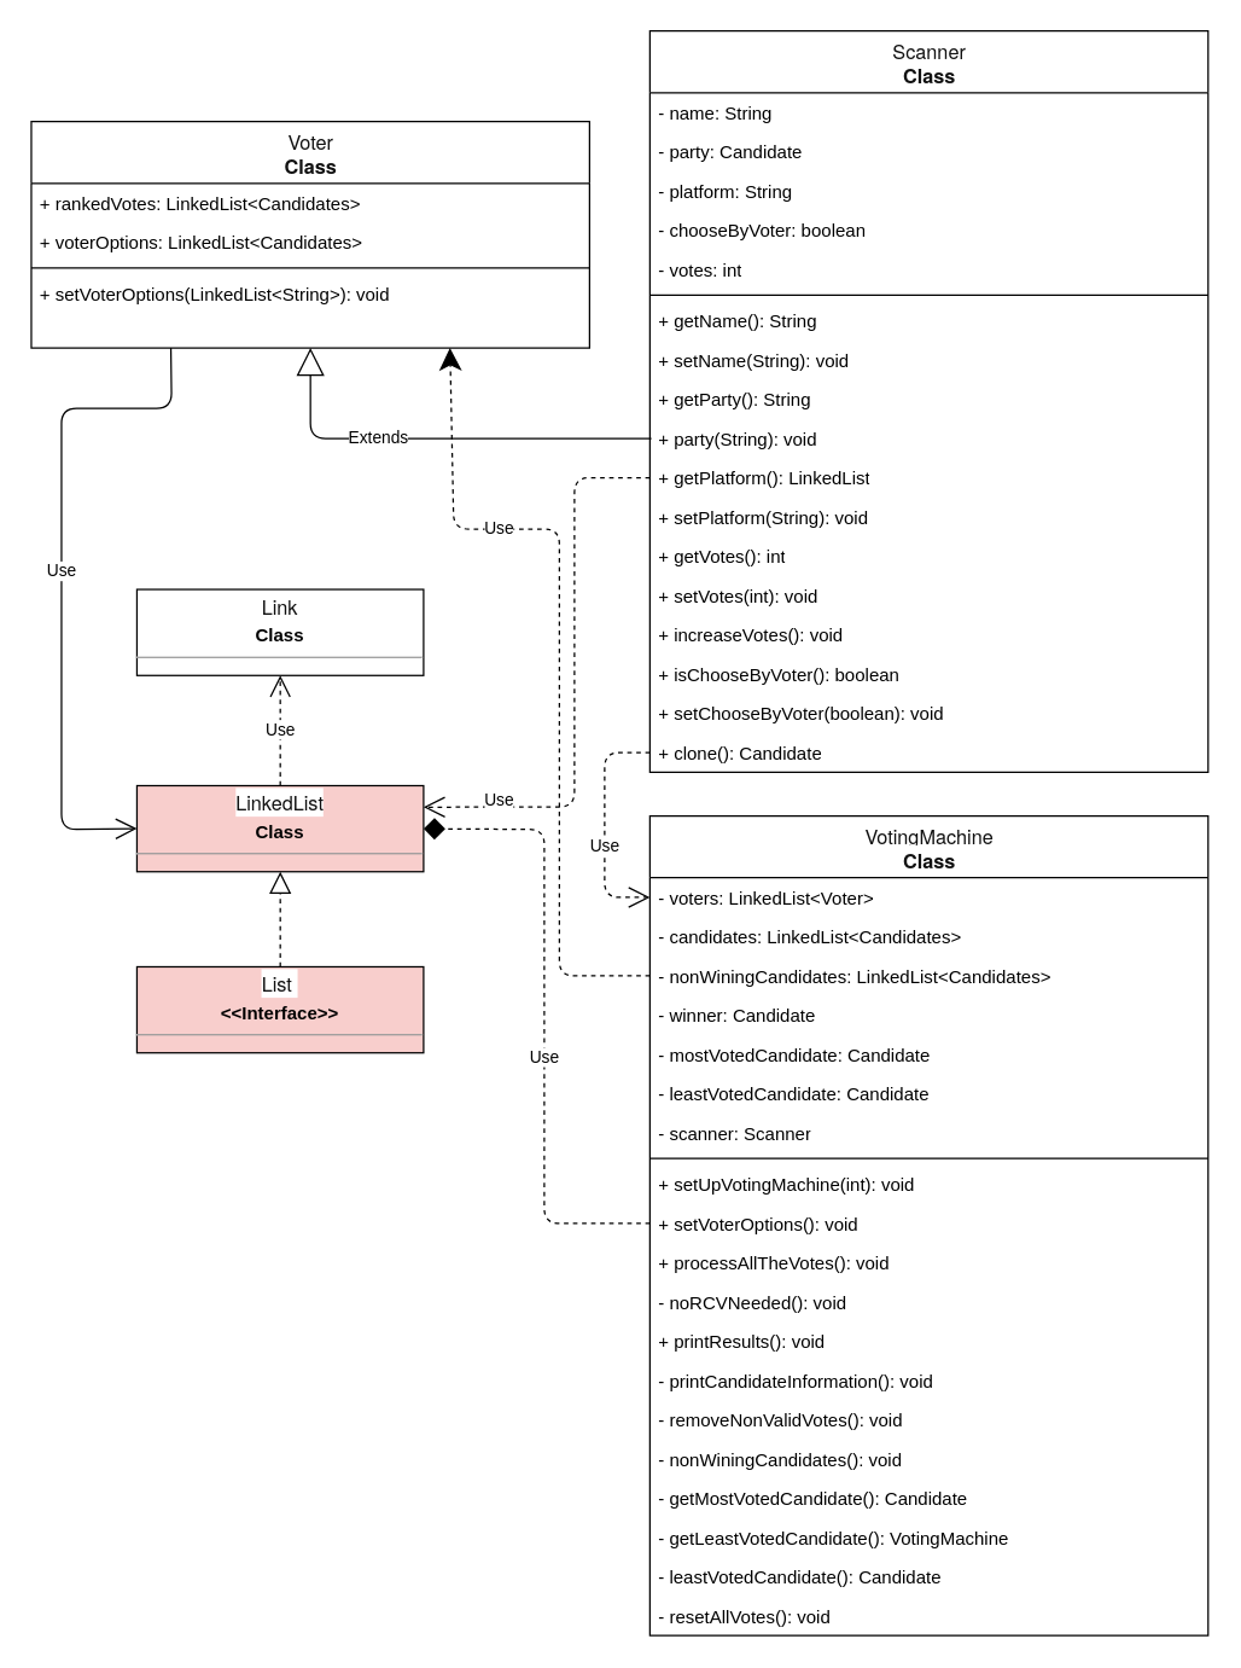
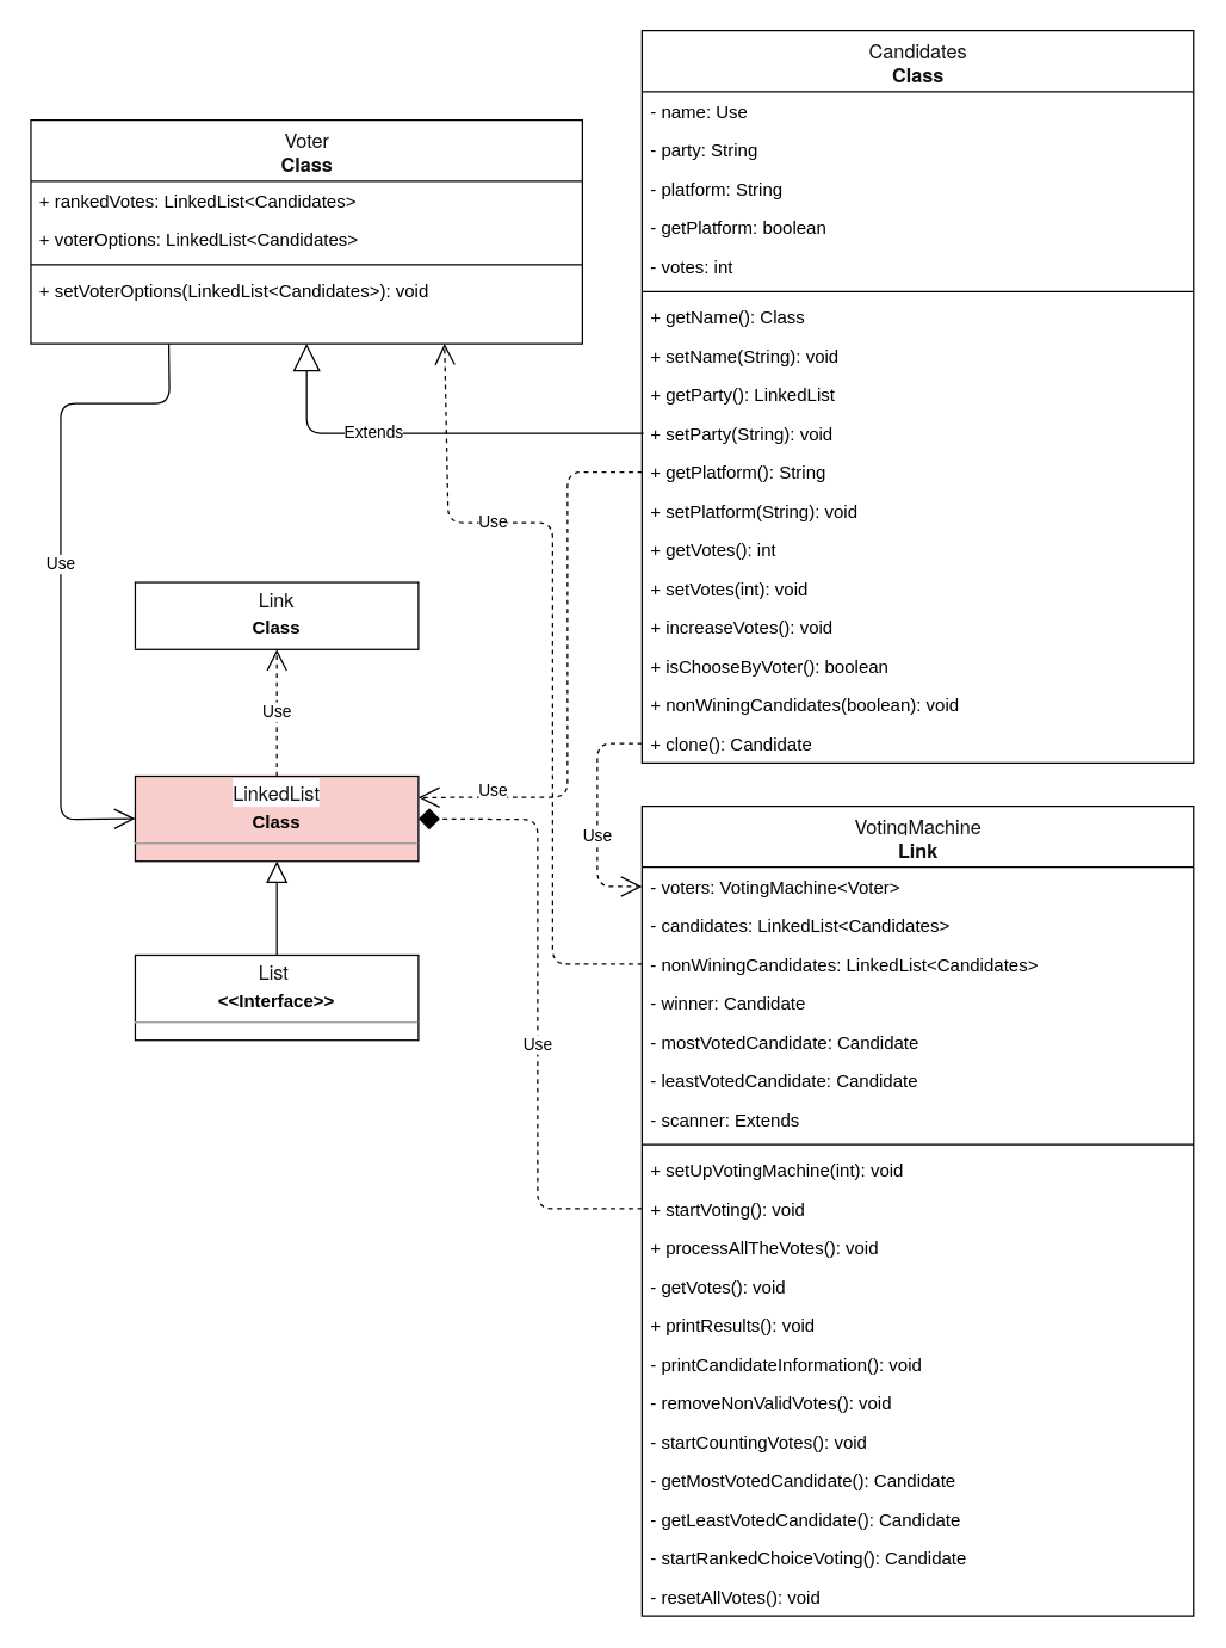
- <mxCell id="8" value="&lt;span style=&quot;color: rgb(17 , 17 , 17) ; font-family: &amp;#34;helvetica neue&amp;#34; , &amp;#34;helvetica&amp;#34; , &amp;#34;arial&amp;#34; , sans-serif ; font-size: 13px ; text-align: left ; white-space: normal ; background-color: rgb(255 , 255 , 255)&quot;&gt;Scanner&lt;br&gt;&lt;b&gt;Class&lt;/b&gt;&lt;/span&gt;" style="swimlane;html=1;fontStyle=0;childLayout=stackLayout;horizontal=1;startSize=41;fillColor=none;horizontalStack=0;resizeParent=1;resizeLast=0;collapsible=1;marginBottom=0;swimlaneFillColor=#ffffff;rounded=0;shadow=0;comic=0;labelBackgroundColor=none;strokeColor=#000000;strokeWidth=1;fontFamily=Verdana;fontSize=10;fontColor=#000000;align=center;" vertex="1" parent="1"><mxGeometry x="430" y="20" width="370" height="491" as="geometry"><mxRectangle x="441" y="30" width="90" height="26" as="alternateBounds" /></mxGeometry></mxCell>
+ <mxCell id="8" value="&lt;span style=&quot;color: rgb(17 , 17 , 17) ; font-family: &amp;#34;helvetica neue&amp;#34; , &amp;#34;helvetica&amp;#34; , &amp;#34;arial&amp;#34; , sans-serif ; font-size: 13px ; text-align: left ; white-space: normal ; background-color: rgb(255 , 255 , 255)&quot;&gt;Candidates&lt;br&gt;&lt;b&gt;Class&lt;/b&gt;&lt;/span&gt;" style="swimlane;html=1;fontStyle=0;childLayout=stackLayout;horizontal=1;startSize=41;fillColor=none;horizontalStack=0;resizeParent=1;resizeLast=0;collapsible=1;marginBottom=0;swimlaneFillColor=#ffffff;rounded=0;shadow=0;comic=0;labelBackgroundColor=none;strokeColor=#000000;strokeWidth=1;fontFamily=Verdana;fontSize=10;fontColor=#000000;align=center;" vertex="1" parent="1"><mxGeometry x="430" y="20" width="370" height="491" as="geometry"><mxRectangle x="441" y="30" width="90" height="26" as="alternateBounds" /></mxGeometry></mxCell>
- <mxCell id="9" value="- name: String" style="text;html=1;strokeColor=none;fillColor=none;align=left;verticalAlign=top;spacingLeft=4;spacingRight=4;whiteSpace=wrap;overflow=hidden;rotatable=0;points=[[0,0.5],[1,0.5]];portConstraint=eastwest;" vertex="1" parent="8"><mxGeometry y="41" width="370" height="26" as="geometry" /></mxCell>
+ <mxCell id="9" value="- name: Use" style="text;html=1;strokeColor=none;fillColor=none;align=left;verticalAlign=top;spacingLeft=4;spacingRight=4;whiteSpace=wrap;overflow=hidden;rotatable=0;points=[[0,0.5],[1,0.5]];portConstraint=eastwest;" vertex="1" parent="8"><mxGeometry y="41" width="370" height="26" as="geometry" /></mxCell>
- <mxCell id="10" value="- party: Candidate" style="text;html=1;strokeColor=none;fillColor=none;align=left;verticalAlign=top;spacingLeft=4;spacingRight=4;whiteSpace=wrap;overflow=hidden;rotatable=0;points=[[0,0.5],[1,0.5]];portConstraint=eastwest;" vertex="1" parent="8"><mxGeometry y="67" width="370" height="26" as="geometry" /></mxCell>
+ <mxCell id="10" value="- party: String" style="text;html=1;strokeColor=none;fillColor=none;align=left;verticalAlign=top;spacingLeft=4;spacingRight=4;whiteSpace=wrap;overflow=hidden;rotatable=0;points=[[0,0.5],[1,0.5]];portConstraint=eastwest;" vertex="1" parent="8"><mxGeometry y="67" width="370" height="26" as="geometry" /></mxCell>
- <mxCell id="12" value="- chooseByVoter: boolean" style="text;html=1;strokeColor=none;fillColor=none;align=left;verticalAlign=top;spacingLeft=4;spacingRight=4;whiteSpace=wrap;overflow=hidden;rotatable=0;points=[[0,0.5],[1,0.5]];portConstraint=eastwest;" vertex="1" parent="8"><mxGeometry y="119" width="370" height="26" as="geometry" /></mxCell>
+ <mxCell id="12" value="- getPlatform: boolean" style="text;html=1;strokeColor=none;fillColor=none;align=left;verticalAlign=top;spacingLeft=4;spacingRight=4;whiteSpace=wrap;overflow=hidden;rotatable=0;points=[[0,0.5],[1,0.5]];portConstraint=eastwest;" vertex="1" parent="8"><mxGeometry y="119" width="370" height="26" as="geometry" /></mxCell>
- <mxCell id="7" value="+ setVoterOptions(LinkedList&amp;lt;String&amp;gt;): void&amp;nbsp;" style="text;html=1;strokeColor=none;fillColor=none;align=left;verticalAlign=top;spacingLeft=4;spacingRight=4;whiteSpace=wrap;overflow=hidden;rotatable=0;points=[[0,0.5],[1,0.5]];portConstraint=eastwest;" vertex="1" parent="3"><mxGeometry y="101" width="370" height="26" as="geometry" /></mxCell>
+ <mxCell id="7" value="+ setVoterOptions(LinkedList&amp;lt;Candidates&amp;gt;): void&amp;nbsp;" style="text;html=1;strokeColor=none;fillColor=none;align=left;verticalAlign=top;spacingLeft=4;spacingRight=4;whiteSpace=wrap;overflow=hidden;rotatable=0;points=[[0,0.5],[1,0.5]];portConstraint=eastwest;" vertex="1" parent="3"><mxGeometry y="101" width="370" height="26" as="geometry" /></mxCell>
- <mxCell id="15" value="+ getName(): String" style="text;html=1;strokeColor=none;fillColor=none;align=left;verticalAlign=top;spacingLeft=4;spacingRight=4;whiteSpace=wrap;overflow=hidden;rotatable=0;points=[[0,0.5],[1,0.5]];portConstraint=eastwest;" vertex="1" parent="8"><mxGeometry y="179" width="370" height="26" as="geometry" /></mxCell>
+ <mxCell id="15" value="+ getName(): Class" style="text;html=1;strokeColor=none;fillColor=none;align=left;verticalAlign=top;spacingLeft=4;spacingRight=4;whiteSpace=wrap;overflow=hidden;rotatable=0;points=[[0,0.5],[1,0.5]];portConstraint=eastwest;" vertex="1" parent="8"><mxGeometry y="179" width="370" height="26" as="geometry" /></mxCell>
- <mxCell id="56" value="Use" style="endArrow=classic;endSize=12;dashed=1;html=1;entryX=0.75;entryY=1;entryDx=0;entryDy=0;exitX=0;exitY=0.5;exitDx=0;exitDy=0;" edge="1" parent="1" source="31" target="3"><mxGeometry x="0.451" width="160" relative="1" as="geometry"><mxPoint x="390" y="650" as="sourcePoint" /><mxPoint x="450" y="480" as="targetPoint" /><Array as="points"><mxPoint x="370" y="646" /><mxPoint x="370" y="350" /><mxPoint x="300" y="350" /></Array><mxPoint as="offset" /></mxGeometry></mxCell>
+ <mxCell id="56" value="Use" style="endArrow=open;endSize=12;dashed=1;html=1;entryX=0.75;entryY=1;entryDx=0;entryDy=0;exitX=0;exitY=0.5;exitDx=0;exitDy=0;" edge="1" parent="1" source="31" target="3"><mxGeometry x="0.451" width="160" relative="1" as="geometry"><mxPoint x="390" y="650" as="sourcePoint" /><mxPoint x="450" y="480" as="targetPoint" /><Array as="points"><mxPoint x="370" y="646" /><mxPoint x="370" y="350" /><mxPoint x="300" y="350" /></Array><mxPoint as="offset" /></mxGeometry></mxCell>
- <mxCell id="17" value="+ getParty(): String" style="text;html=1;strokeColor=none;fillColor=none;align=left;verticalAlign=top;spacingLeft=4;spacingRight=4;whiteSpace=wrap;overflow=hidden;rotatable=0;points=[[0,0.5],[1,0.5]];portConstraint=eastwest;" vertex="1" parent="8"><mxGeometry y="231" width="370" height="26" as="geometry" /></mxCell>
+ <mxCell id="17" value="+ getParty(): LinkedList" style="text;html=1;strokeColor=none;fillColor=none;align=left;verticalAlign=top;spacingLeft=4;spacingRight=4;whiteSpace=wrap;overflow=hidden;rotatable=0;points=[[0,0.5],[1,0.5]];portConstraint=eastwest;" vertex="1" parent="8"><mxGeometry y="231" width="370" height="26" as="geometry" /></mxCell>
- <mxCell id="18" value="+ party(String): void" style="text;html=1;strokeColor=none;fillColor=none;align=left;verticalAlign=top;spacingLeft=4;spacingRight=4;whiteSpace=wrap;overflow=hidden;rotatable=0;points=[[0,0.5],[1,0.5]];portConstraint=eastwest;" vertex="1" parent="8"><mxGeometry y="257" width="370" height="26" as="geometry" /></mxCell>
+ <mxCell id="18" value="+ setParty(String): void" style="text;html=1;strokeColor=none;fillColor=none;align=left;verticalAlign=top;spacingLeft=4;spacingRight=4;whiteSpace=wrap;overflow=hidden;rotatable=0;points=[[0,0.5],[1,0.5]];portConstraint=eastwest;" vertex="1" parent="8"><mxGeometry y="257" width="370" height="26" as="geometry" /></mxCell>
- <mxCell id="19" value="+ getPlatform(): LinkedList" style="text;html=1;strokeColor=none;fillColor=none;align=left;verticalAlign=top;spacingLeft=4;spacingRight=4;whiteSpace=wrap;overflow=hidden;rotatable=0;points=[[0,0.5],[1,0.5]];portConstraint=eastwest;" vertex="1" parent="8"><mxGeometry y="283" width="370" height="26" as="geometry" /></mxCell>
+ <mxCell id="19" value="+ getPlatform(): String" style="text;html=1;strokeColor=none;fillColor=none;align=left;verticalAlign=top;spacingLeft=4;spacingRight=4;whiteSpace=wrap;overflow=hidden;rotatable=0;points=[[0,0.5],[1,0.5]];portConstraint=eastwest;" vertex="1" parent="8"><mxGeometry y="283" width="370" height="26" as="geometry" /></mxCell>
- <mxCell id="50" value="&lt;p style=&quot;margin: 0px ; margin-top: 4px ; text-align: center&quot;&gt;&lt;span style=&quot;color: rgb(17 , 17 , 17) ; font-family: &amp;#34;helvetica neue&amp;#34; , &amp;#34;helvetica&amp;#34; , &amp;#34;arial&amp;#34; , sans-serif ; font-size: 13px ; text-align: left ; white-space: normal ; background-color: rgb(255 , 255 , 255)&quot;&gt;Link&lt;/span&gt;&lt;/p&gt;&lt;p style=&quot;margin: 0px ; margin-top: 4px ; text-align: center&quot;&gt;&lt;b&gt;Class&lt;/b&gt;&lt;br&gt;&lt;/p&gt;&lt;hr size=&quot;1&quot;&gt;&lt;p style=&quot;margin: 0px ; margin-left: 4px&quot;&gt;&lt;br&gt;&lt;br&gt;&lt;/p&gt;&lt;p style=&quot;margin: 0px ; margin-left: 4px&quot;&gt;&lt;br&gt;&lt;/p&gt;" style="verticalAlign=top;align=left;overflow=fill;fontSize=12;fontFamily=Helvetica;html=1;rounded=0;shadow=0;comic=0;labelBackgroundColor=none;strokeColor=#000000;strokeWidth=1;fillColor=#ffffff;" vertex="1" parent="1"><mxGeometry x="90" y="390" width="190" height="57" as="geometry" /></mxCell>
+ <mxCell id="50" value="&lt;p style=&quot;margin: 0px ; margin-top: 4px ; text-align: center&quot;&gt;&lt;span style=&quot;color: rgb(17 , 17 , 17) ; font-family: &amp;#34;helvetica neue&amp;#34; , &amp;#34;helvetica&amp;#34; , &amp;#34;arial&amp;#34; , sans-serif ; font-size: 13px ; text-align: left ; white-space: normal ; background-color: rgb(255 , 255 , 255)&quot;&gt;Link&lt;/span&gt;&lt;/p&gt;&lt;p style=&quot;margin: 0px ; margin-top: 4px ; text-align: center&quot;&gt;&lt;b&gt;Class&lt;/b&gt;&lt;br&gt;&lt;/p&gt;&lt;hr size=&quot;1&quot;&gt;&lt;p style=&quot;margin: 0px ; margin-left: 4px&quot;&gt;&lt;br&gt;&lt;br&gt;&lt;/p&gt;&lt;p style=&quot;margin: 0px ; margin-left: 4px&quot;&gt;&lt;br&gt;&lt;/p&gt;" style="verticalAlign=top;align=left;overflow=fill;fontSize=12;fontFamily=Helvetica;html=1;rounded=0;shadow=0;comic=0;labelBackgroundColor=none;strokeColor=#000000;strokeWidth=1;fillColor=#ffffff;" vertex="1" parent="1"><mxGeometry x="90" y="390" width="190" height="45" as="geometry" /></mxCell>
- <mxCell id="25" value="+ setChooseByVoter(boolean): void" style="text;html=1;strokeColor=none;fillColor=none;align=left;verticalAlign=top;spacingLeft=4;spacingRight=4;whiteSpace=wrap;overflow=hidden;rotatable=0;points=[[0,0.5],[1,0.5]];portConstraint=eastwest;" vertex="1" parent="8"><mxGeometry y="439" width="370" height="26" as="geometry" /></mxCell>
+ <mxCell id="25" value="+ nonWiningCandidates(boolean): void" style="text;html=1;strokeColor=none;fillColor=none;align=left;verticalAlign=top;spacingLeft=4;spacingRight=4;whiteSpace=wrap;overflow=hidden;rotatable=0;points=[[0,0.5],[1,0.5]];portConstraint=eastwest;" vertex="1" parent="8"><mxGeometry y="439" width="370" height="26" as="geometry" /></mxCell>
- <mxCell id="28" value="&lt;span style=&quot;color: rgb(17 , 17 , 17) ; font-family: &amp;#34;helvetica neue&amp;#34; , &amp;#34;helvetica&amp;#34; , &amp;#34;arial&amp;#34; , sans-serif ; font-size: 13px ; text-align: left ; white-space: normal ; background-color: rgb(255 , 255 , 255)&quot;&gt;VotingMachine&lt;br&gt;&lt;b&gt;Class&lt;/b&gt;&lt;/span&gt;" style="swimlane;html=1;fontStyle=0;childLayout=stackLayout;horizontal=1;startSize=41;fillColor=none;horizontalStack=0;resizeParent=1;resizeLast=0;collapsible=1;marginBottom=0;swimlaneFillColor=#ffffff;rounded=0;shadow=0;comic=0;labelBackgroundColor=none;strokeColor=#000000;strokeWidth=1;fontFamily=Verdana;fontSize=10;fontColor=#000000;align=center;" vertex="1" parent="1"><mxGeometry x="430" y="540" width="370" height="543" as="geometry"><mxRectangle x="441" y="30" width="90" height="26" as="alternateBounds" /></mxGeometry></mxCell>
+ <mxCell id="28" value="&lt;span style=&quot;color: rgb(17 , 17 , 17) ; font-family: &amp;#34;helvetica neue&amp;#34; , &amp;#34;helvetica&amp;#34; , &amp;#34;arial&amp;#34; , sans-serif ; font-size: 13px ; text-align: left ; white-space: normal ; background-color: rgb(255 , 255 , 255)&quot;&gt;VotingMachine&lt;br&gt;&lt;b&gt;Link&lt;/b&gt;&lt;/span&gt;" style="swimlane;html=1;fontStyle=0;childLayout=stackLayout;horizontal=1;startSize=41;fillColor=none;horizontalStack=0;resizeParent=1;resizeLast=0;collapsible=1;marginBottom=0;swimlaneFillColor=#ffffff;rounded=0;shadow=0;comic=0;labelBackgroundColor=none;strokeColor=#000000;strokeWidth=1;fontFamily=Verdana;fontSize=10;fontColor=#000000;align=center;" vertex="1" parent="1"><mxGeometry x="430" y="540" width="370" height="543" as="geometry"><mxRectangle x="441" y="30" width="90" height="26" as="alternateBounds" /></mxGeometry></mxCell>
- <mxCell id="29" value="- voters: LinkedList&amp;lt;Voter&amp;gt;" style="text;html=1;strokeColor=none;fillColor=none;align=left;verticalAlign=top;spacingLeft=4;spacingRight=4;whiteSpace=wrap;overflow=hidden;rotatable=0;points=[[0,0.5],[1,0.5]];portConstraint=eastwest;" vertex="1" parent="28"><mxGeometry y="41" width="370" height="26" as="geometry" /></mxCell>
+ <mxCell id="29" value="- voters: VotingMachine&amp;lt;Voter&amp;gt;" style="text;html=1;strokeColor=none;fillColor=none;align=left;verticalAlign=top;spacingLeft=4;spacingRight=4;whiteSpace=wrap;overflow=hidden;rotatable=0;points=[[0,0.5],[1,0.5]];portConstraint=eastwest;" vertex="1" parent="28"><mxGeometry y="41" width="370" height="26" as="geometry" /></mxCell>
- <mxCell id="51" value="" style="endArrow=block;dashed=1;endFill=0;endSize=12;html=1;exitX=0.5;exitY=0;exitDx=0;exitDy=0;entryX=0.5;entryY=1;entryDx=0;entryDy=0;" edge="1" parent="1" source="2" target="49"><mxGeometry width="160" relative="1" as="geometry"><mxPoint x="105" y="610" as="sourcePoint" /><mxPoint x="265" y="610" as="targetPoint" /></mxGeometry></mxCell>
+ <mxCell id="51" value="" style="endArrow=block;dashed=0;endFill=0;endSize=12;html=1;exitX=0.5;exitY=0;exitDx=0;exitDy=0;entryX=0.5;entryY=1;entryDx=0;entryDy=0;" edge="1" parent="1" source="2" target="49"><mxGeometry width="160" relative="1" as="geometry"><mxPoint x="105" y="610" as="sourcePoint" /><mxPoint x="265" y="610" as="targetPoint" /></mxGeometry></mxCell>
- <mxCell id="2" value="&lt;p style=&quot;margin: 0px ; margin-top: 4px ; text-align: center&quot;&gt;&lt;span style=&quot;color: rgb(17 , 17 , 17) ; font-family: &amp;#34;helvetica neue&amp;#34; , &amp;#34;helvetica&amp;#34; , &amp;#34;arial&amp;#34; , sans-serif ; font-size: 13px ; text-align: left ; white-space: normal ; background-color: rgb(255 , 255 , 255)&quot;&gt;List&amp;nbsp;&lt;/span&gt;&lt;/p&gt;&lt;p style=&quot;margin: 0px ; margin-top: 4px ; text-align: center&quot;&gt;&lt;b&gt;&amp;lt;&amp;lt;Interface&amp;gt;&amp;gt;&lt;/b&gt;&lt;br&gt;&lt;/p&gt;&lt;hr size=&quot;1&quot;&gt;&lt;p style=&quot;margin: 0px ; margin-left: 4px&quot;&gt;&lt;br&gt;&lt;br&gt;&lt;/p&gt;&lt;p style=&quot;margin: 0px ; margin-left: 4px&quot;&gt;&lt;br&gt;&lt;/p&gt;" style="verticalAlign=top;align=left;overflow=fill;fontSize=12;fontFamily=Helvetica;html=1;rounded=0;shadow=0;comic=0;labelBackgroundColor=none;strokeColor=#000000;strokeWidth=1;fillColor=#f8cecc;" parent="1" vertex="1"><mxGeometry x="90" y="640" width="190" height="57" as="geometry" /></mxCell>
+ <mxCell id="2" value="&lt;p style=&quot;margin: 0px ; margin-top: 4px ; text-align: center&quot;&gt;&lt;span style=&quot;color: rgb(17 , 17 , 17) ; font-family: &amp;#34;helvetica neue&amp;#34; , &amp;#34;helvetica&amp;#34; , &amp;#34;arial&amp;#34; , sans-serif ; font-size: 13px ; text-align: left ; white-space: normal ; background-color: rgb(255 , 255 , 255)&quot;&gt;List&amp;nbsp;&lt;/span&gt;&lt;/p&gt;&lt;p style=&quot;margin: 0px ; margin-top: 4px ; text-align: center&quot;&gt;&lt;b&gt;&amp;lt;&amp;lt;Interface&amp;gt;&amp;gt;&lt;/b&gt;&lt;br&gt;&lt;/p&gt;&lt;hr size=&quot;1&quot;&gt;&lt;p style=&quot;margin: 0px ; margin-left: 4px&quot;&gt;&lt;br&gt;&lt;br&gt;&lt;/p&gt;&lt;p style=&quot;margin: 0px ; margin-left: 4px&quot;&gt;&lt;br&gt;&lt;/p&gt;" style="verticalAlign=top;align=left;overflow=fill;fontSize=12;fontFamily=Helvetica;html=1;rounded=0;shadow=0;comic=0;labelBackgroundColor=none;strokeColor=#000000;strokeWidth=1;fillColor=#ffffff;" parent="1" vertex="1"><mxGeometry x="90" y="640" width="190" height="57" as="geometry" /></mxCell>
- <mxCell id="35" value="- scanner: Scanner" style="text;html=1;strokeColor=none;fillColor=none;align=left;verticalAlign=top;spacingLeft=4;spacingRight=4;whiteSpace=wrap;overflow=hidden;rotatable=0;points=[[0,0.5],[1,0.5]];portConstraint=eastwest;" vertex="1" parent="28"><mxGeometry y="197" width="370" height="26" as="geometry" /></mxCell>
+ <mxCell id="35" value="- scanner: Extends" style="text;html=1;strokeColor=none;fillColor=none;align=left;verticalAlign=top;spacingLeft=4;spacingRight=4;whiteSpace=wrap;overflow=hidden;rotatable=0;points=[[0,0.5],[1,0.5]];portConstraint=eastwest;" vertex="1" parent="28"><mxGeometry y="197" width="370" height="26" as="geometry" /></mxCell>
- <mxCell id="38" value="+ setVoterOptions(): void" style="text;html=1;strokeColor=none;fillColor=none;align=left;verticalAlign=top;spacingLeft=4;spacingRight=4;whiteSpace=wrap;overflow=hidden;rotatable=0;points=[[0,0.5],[1,0.5]];portConstraint=eastwest;" vertex="1" parent="28"><mxGeometry y="257" width="370" height="26" as="geometry" /></mxCell>
+ <mxCell id="38" value="+ startVoting(): void" style="text;html=1;strokeColor=none;fillColor=none;align=left;verticalAlign=top;spacingLeft=4;spacingRight=4;whiteSpace=wrap;overflow=hidden;rotatable=0;points=[[0,0.5],[1,0.5]];portConstraint=eastwest;" vertex="1" parent="28"><mxGeometry y="257" width="370" height="26" as="geometry" /></mxCell>
- <mxCell id="40" value="- noRCVNeeded(): void" style="text;html=1;strokeColor=none;fillColor=none;align=left;verticalAlign=top;spacingLeft=4;spacingRight=4;whiteSpace=wrap;overflow=hidden;rotatable=0;points=[[0,0.5],[1,0.5]];portConstraint=eastwest;" vertex="1" parent="28"><mxGeometry y="309" width="370" height="26" as="geometry" /></mxCell>
+ <mxCell id="40" value="- getVotes(): void" style="text;html=1;strokeColor=none;fillColor=none;align=left;verticalAlign=top;spacingLeft=4;spacingRight=4;whiteSpace=wrap;overflow=hidden;rotatable=0;points=[[0,0.5],[1,0.5]];portConstraint=eastwest;" vertex="1" parent="28"><mxGeometry y="309" width="370" height="26" as="geometry" /></mxCell>
- <mxCell id="44" value="- nonWiningCandidates(): void" style="text;html=1;strokeColor=none;fillColor=none;align=left;verticalAlign=top;spacingLeft=4;spacingRight=4;whiteSpace=wrap;overflow=hidden;rotatable=0;points=[[0,0.5],[1,0.5]];portConstraint=eastwest;" vertex="1" parent="28"><mxGeometry y="413" width="370" height="26" as="geometry" /></mxCell>
+ <mxCell id="44" value="- startCountingVotes(): void" style="text;html=1;strokeColor=none;fillColor=none;align=left;verticalAlign=top;spacingLeft=4;spacingRight=4;whiteSpace=wrap;overflow=hidden;rotatable=0;points=[[0,0.5],[1,0.5]];portConstraint=eastwest;" vertex="1" parent="28"><mxGeometry y="413" width="370" height="26" as="geometry" /></mxCell>
- <mxCell id="46" value="- getLeastVotedCandidate(): VotingMachine" style="text;html=1;strokeColor=none;fillColor=none;align=left;verticalAlign=top;spacingLeft=4;spacingRight=4;whiteSpace=wrap;overflow=hidden;rotatable=0;points=[[0,0.5],[1,0.5]];portConstraint=eastwest;" vertex="1" parent="28"><mxGeometry y="465" width="370" height="26" as="geometry" /></mxCell>
+ <mxCell id="46" value="- getLeastVotedCandidate(): Candidate" style="text;html=1;strokeColor=none;fillColor=none;align=left;verticalAlign=top;spacingLeft=4;spacingRight=4;whiteSpace=wrap;overflow=hidden;rotatable=0;points=[[0,0.5],[1,0.5]];portConstraint=eastwest;" vertex="1" parent="28"><mxGeometry y="465" width="370" height="26" as="geometry" /></mxCell>
- <mxCell id="47" value="- leastVotedCandidate(): Candidate" style="text;html=1;strokeColor=none;fillColor=none;align=left;verticalAlign=top;spacingLeft=4;spacingRight=4;whiteSpace=wrap;overflow=hidden;rotatable=0;points=[[0,0.5],[1,0.5]];portConstraint=eastwest;" vertex="1" parent="28"><mxGeometry y="491" width="370" height="26" as="geometry" /></mxCell>
+ <mxCell id="47" value="- startRankedChoiceVoting(): Candidate" style="text;html=1;strokeColor=none;fillColor=none;align=left;verticalAlign=top;spacingLeft=4;spacingRight=4;whiteSpace=wrap;overflow=hidden;rotatable=0;points=[[0,0.5],[1,0.5]];portConstraint=eastwest;" vertex="1" parent="28"><mxGeometry y="491" width="370" height="26" as="geometry" /></mxCell>
